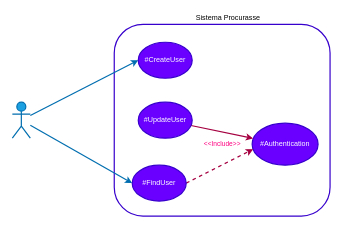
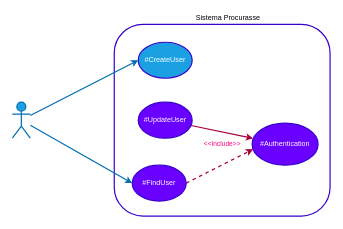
- <mxCell id="8" value="#CreateUser" style="ellipse;whiteSpace=wrap;html=1;fillColor=#6a00ff;strokeColor=#3700CC;fontColor=#ffffff;movable=0;resizable=0;rotatable=0;deletable=0;editable=0;connectable=0;strokeWidth=2;" vertex="1" parent="1"><mxGeometry x="230" y="70" width="90" height="60" as="geometry" /></mxCell>
+ <mxCell id="8" value="#CreateUser" style="ellipse;whiteSpace=wrap;html=1;fillColor=#1ba1e2;strokeColor=#3700CC;fontColor=#ffffff;movable=0;resizable=0;rotatable=0;deletable=0;editable=0;connectable=0;strokeWidth=2;" vertex="1" parent="1"><mxGeometry x="230" y="70" width="90" height="60" as="geometry" /></mxCell>
